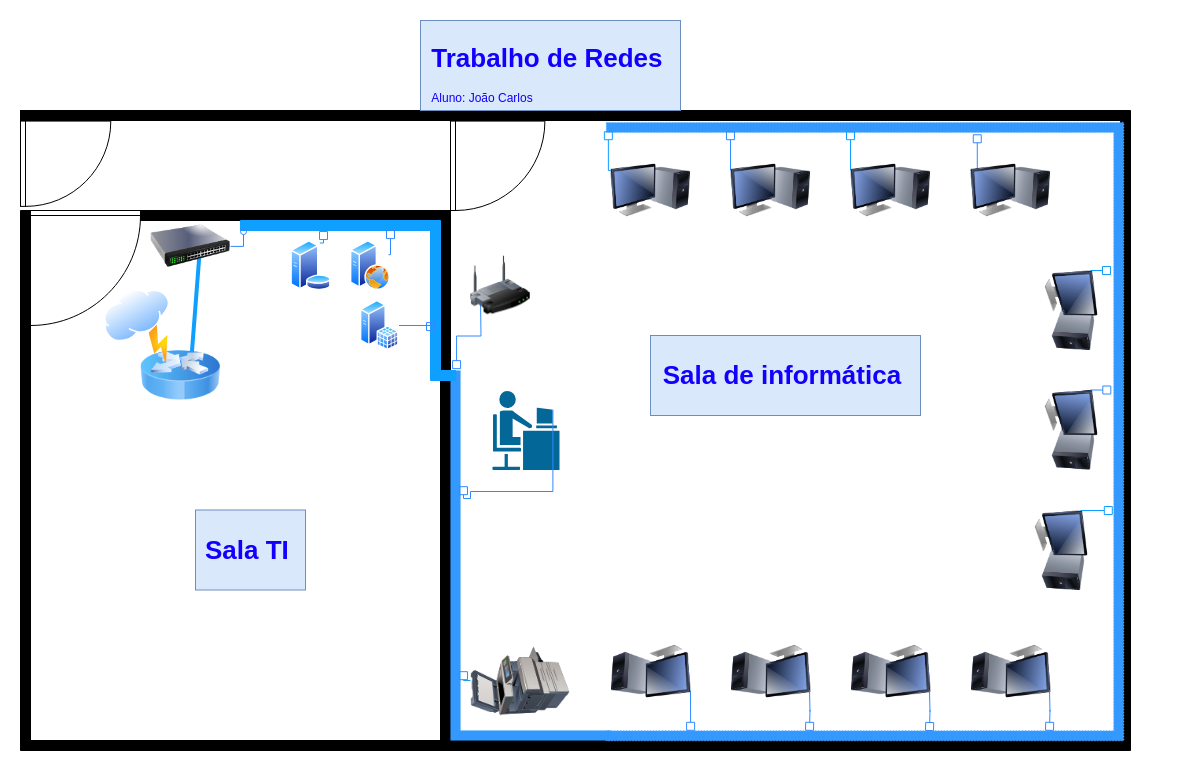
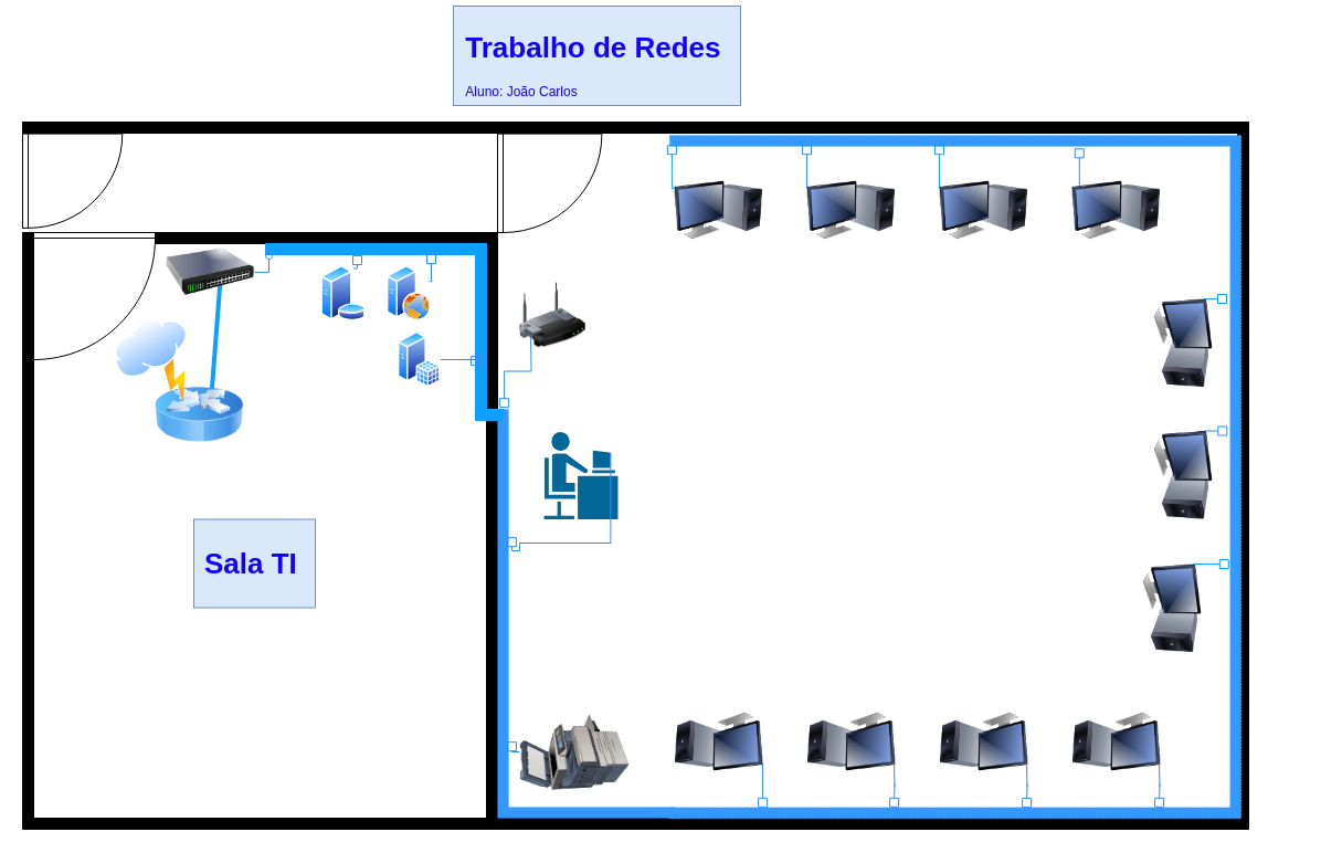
- <mxCell id="56" value="&lt;h1 style=&quot;font-size: 26px;&quot;&gt;&lt;font color=&quot;#1100ff&quot;&gt;Trabalho de Redes&amp;nbsp;&lt;/font&gt;&lt;/h1&gt;&lt;div style=&quot;text-align: left;&quot;&gt;&lt;font color=&quot;#1100ff&quot;&gt;Aluno: João Carlos&lt;/font&gt;&lt;/div&gt;" style="text;html=1;align=center;verticalAlign=middle;resizable=0;points=[];autosize=1;strokeColor=#6c8ebf;fillColor=#dae8fc;" vertex="1" parent="1"><mxGeometry x="420" y="20" width="260" height="90" as="geometry" /></mxCell>
+ <mxCell id="56" value="&lt;h1 style=&quot;font-size: 26px;&quot;&gt;&lt;font color=&quot;#1100ff&quot;&gt;Trabalho de Redes&amp;nbsp;&lt;/font&gt;&lt;/h1&gt;&lt;div style=&quot;text-align: left;&quot;&gt;&lt;font color=&quot;#1100ff&quot;&gt;Aluno: João Carlos&lt;/font&gt;&lt;/div&gt;" style="text;html=1;align=center;verticalAlign=middle;resizable=0;points=[];autosize=1;strokeColor=#6c8ebf;fillColor=#dae8fc;" vertex="1" parent="1"><mxGeometry x="410" y="5" width="260" height="90" as="geometry" /></mxCell>
- <mxCell id="54" value="&lt;h1 style=&quot;font-size: 26px;&quot;&gt;&lt;font color=&quot;#1100ff&quot;&gt;Sala de informática&amp;nbsp;&lt;/font&gt;&lt;/h1&gt;" style="text;html=1;align=center;verticalAlign=middle;resizable=0;points=[];autosize=1;strokeColor=#6c8ebf;fillColor=#dae8fc;" vertex="1" parent="1"><mxGeometry x="650" y="335" width="270" height="80" as="geometry" /></mxCell>
- <mxCell id="55" value="&lt;h1 style=&quot;font-size: 26px;&quot;&gt;&lt;font color=&quot;#1100ff&quot;&gt;Sala TI&amp;nbsp;&lt;/font&gt;&lt;/h1&gt;" style="text;html=1;align=center;verticalAlign=middle;resizable=0;points=[];autosize=1;strokeColor=#6c8ebf;fillColor=#dae8fc;" vertex="1" parent="1"><mxGeometry x="195" y="509.5" width="110" height="80" as="geometry" /></mxCell>
+ <mxCell id="55" value="&lt;h1 style=&quot;font-size: 26px;&quot;&gt;&lt;font color=&quot;#1100ff&quot;&gt;Sala TI&amp;nbsp;&lt;/font&gt;&lt;/h1&gt;" style="text;html=1;align=center;verticalAlign=middle;resizable=0;points=[];autosize=1;strokeColor=#6c8ebf;fillColor=#dae8fc;" vertex="1" parent="1"><mxGeometry x="175" y="469.5" width="110" height="80" as="geometry" /></mxCell>
